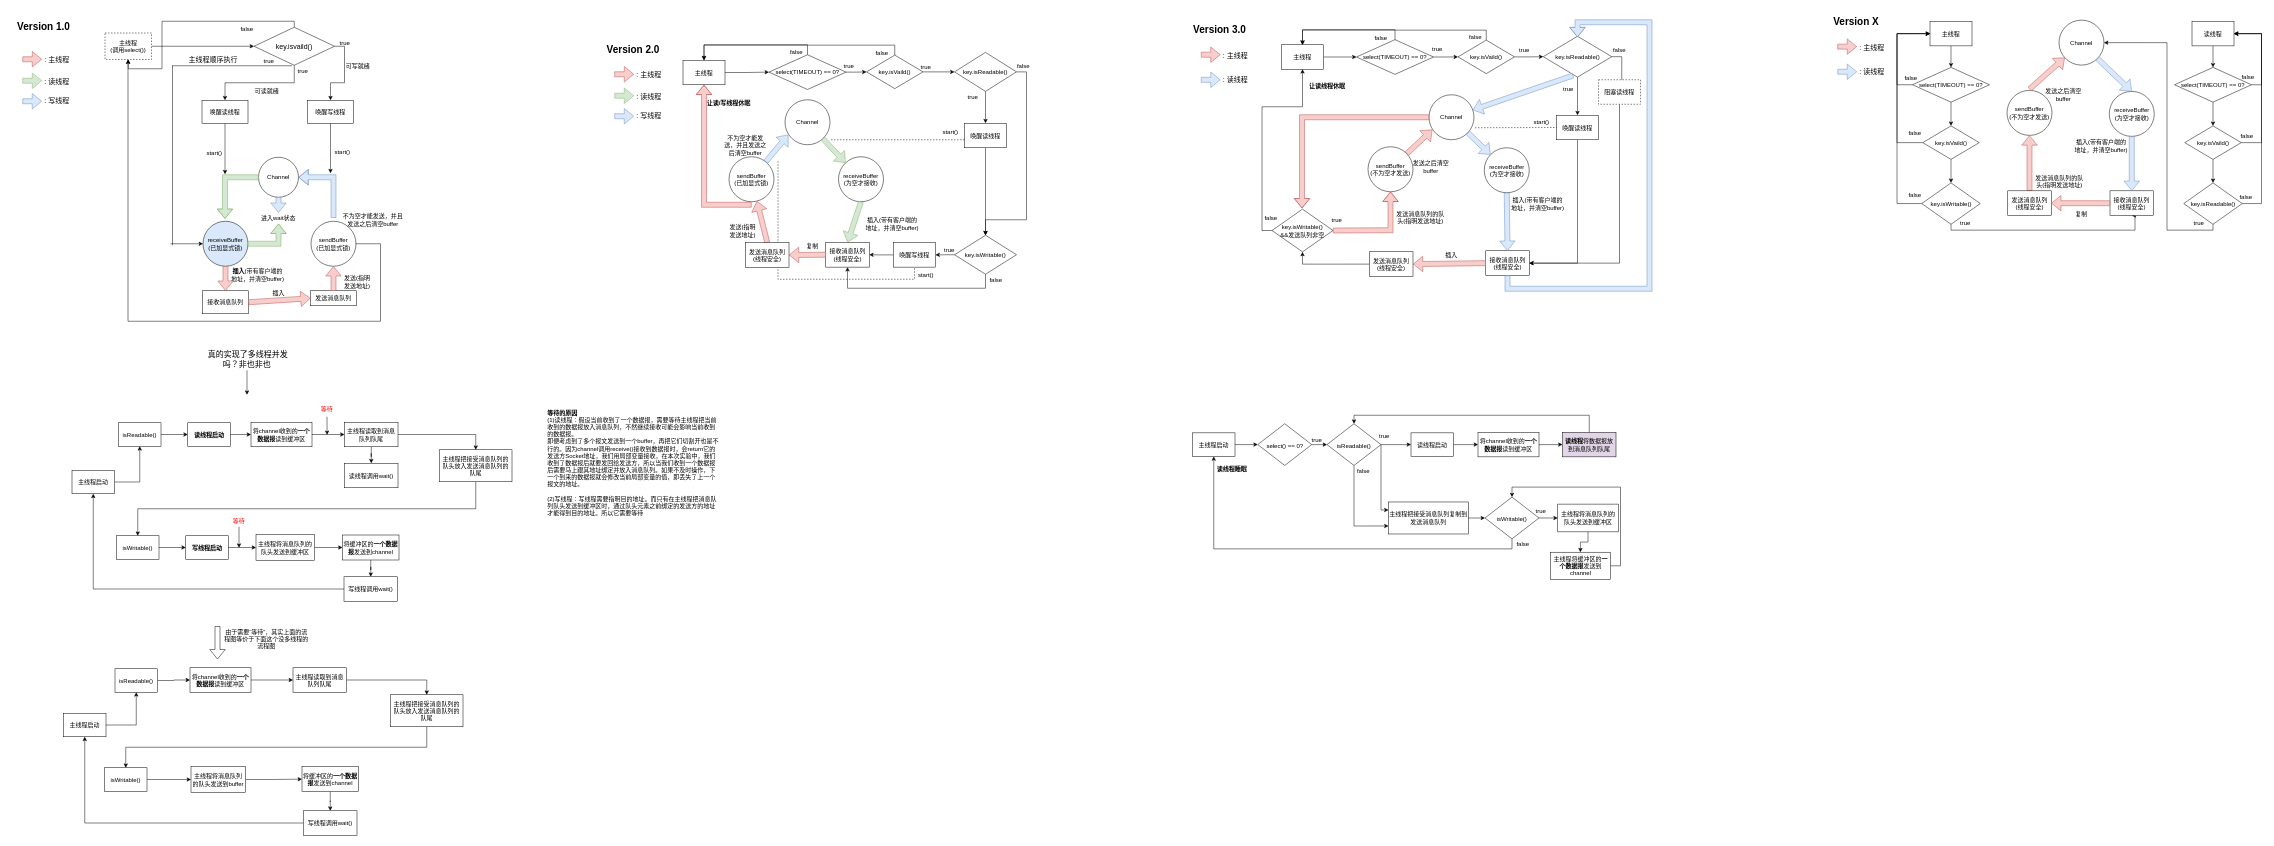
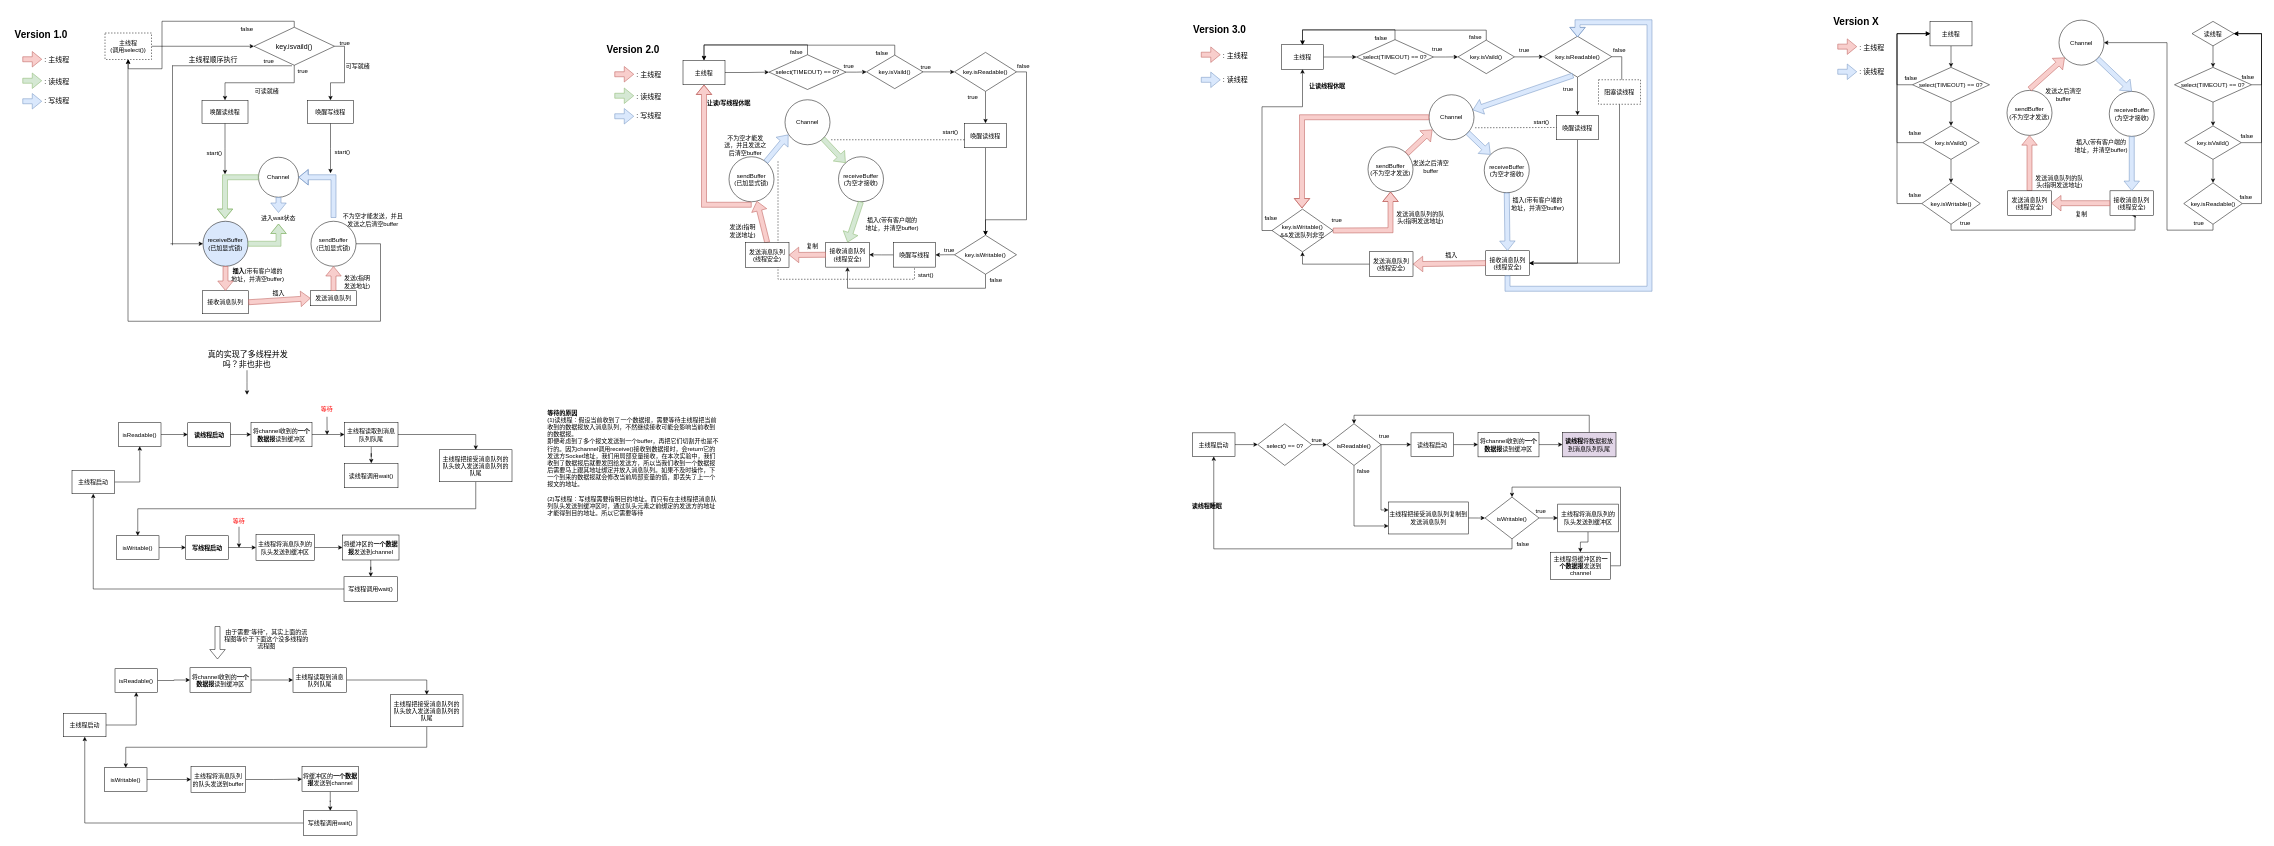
- <mxCell id="21" value="&lt;font style=&quot;font-size: 20px&quot;&gt;&lt;b&gt;Version 1.0&lt;/b&gt;&lt;/font&gt;" style="text;html=1;strokeColor=none;fillColor=none;align=center;verticalAlign=middle;whiteSpace=wrap;rounded=0;" parent="1" vertex="1"><mxGeometry x="25" y="31" width="123" height="42" as="geometry" /></mxCell>
+ <mxCell id="21" value="&lt;font style=&quot;font-size: 20px&quot;&gt;&lt;b&gt;Version 1.0&lt;/b&gt;&lt;/font&gt;" style="text;html=1;strokeColor=none;fillColor=none;align=center;verticalAlign=middle;whiteSpace=wrap;rounded=0;" parent="1" vertex="1"><mxGeometry x="20" y="46" width="123" height="42" as="geometry" /></mxCell>
- <mxCell id="249" value="读线程" style="rounded=0;whiteSpace=wrap;html=1;" vertex="1" parent="1"><mxGeometry x="4383" y="42.25" width="84" height="49" as="geometry" /></mxCell>
+ <mxCell id="249" value="读线程" style="rhombus;whiteSpace=wrap;html=1;" vertex="1" parent="1"><mxGeometry x="4383" y="42.25" width="84" height="49" as="geometry" /></mxCell>
- <mxCell id="219" value="&lt;b&gt;读线程睡眠&lt;/b&gt;" style="text;html=1;strokeColor=none;fillColor=none;align=center;verticalAlign=middle;whiteSpace=wrap;rounded=0;fontSize=12;fontColor=#000000;" parent="1" vertex="1"><mxGeometry x="2428" y="922" width="70" height="29" as="geometry" /></mxCell>
+ <mxCell id="219" value="&lt;b&gt;读线程睡眠&lt;/b&gt;" style="text;html=1;strokeColor=none;fillColor=none;align=center;verticalAlign=middle;whiteSpace=wrap;rounded=0;fontSize=12;fontColor=#000000;" parent="1" vertex="1"><mxGeometry x="2378" y="997" width="70" height="29" as="geometry" /></mxCell>
